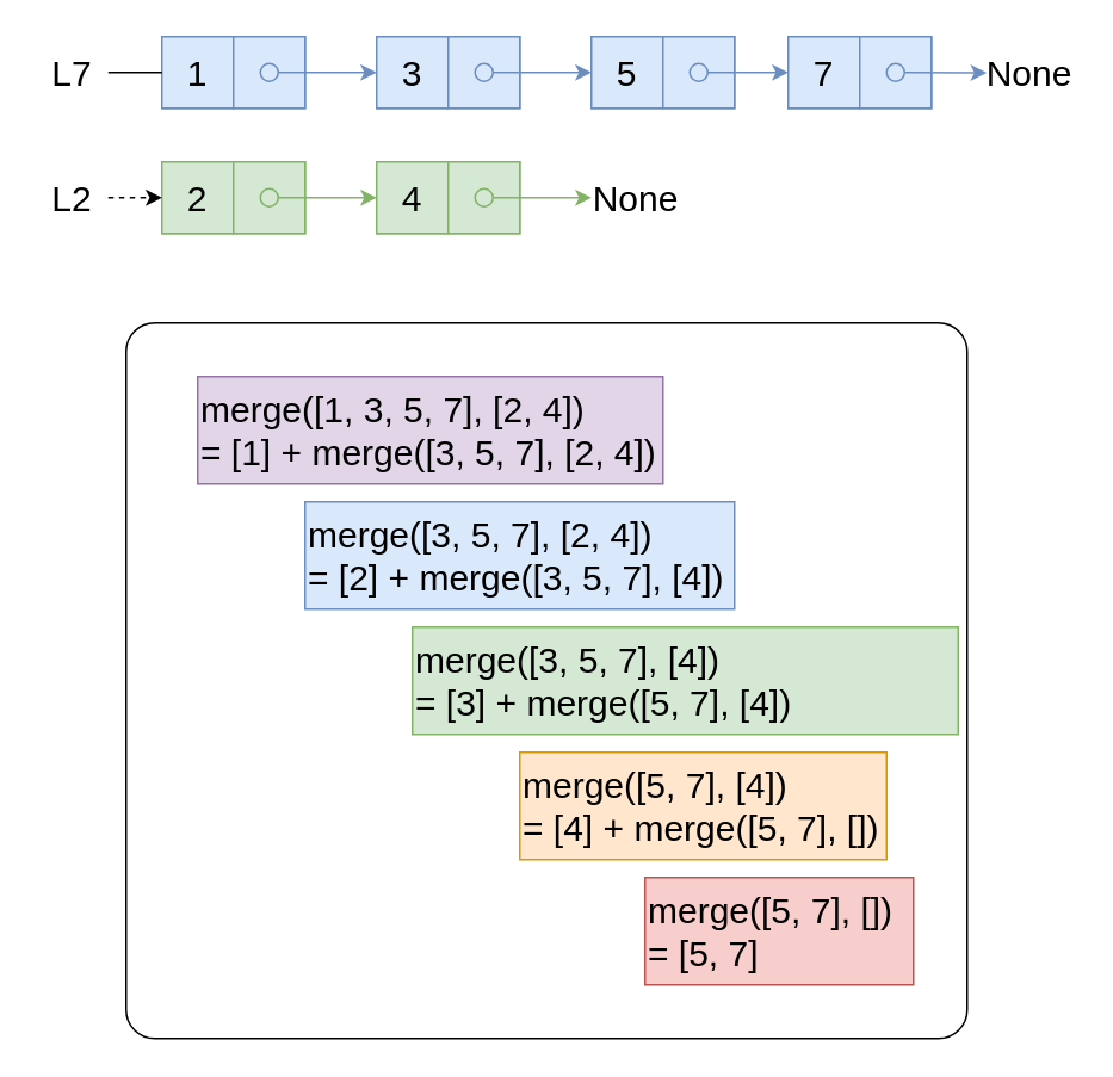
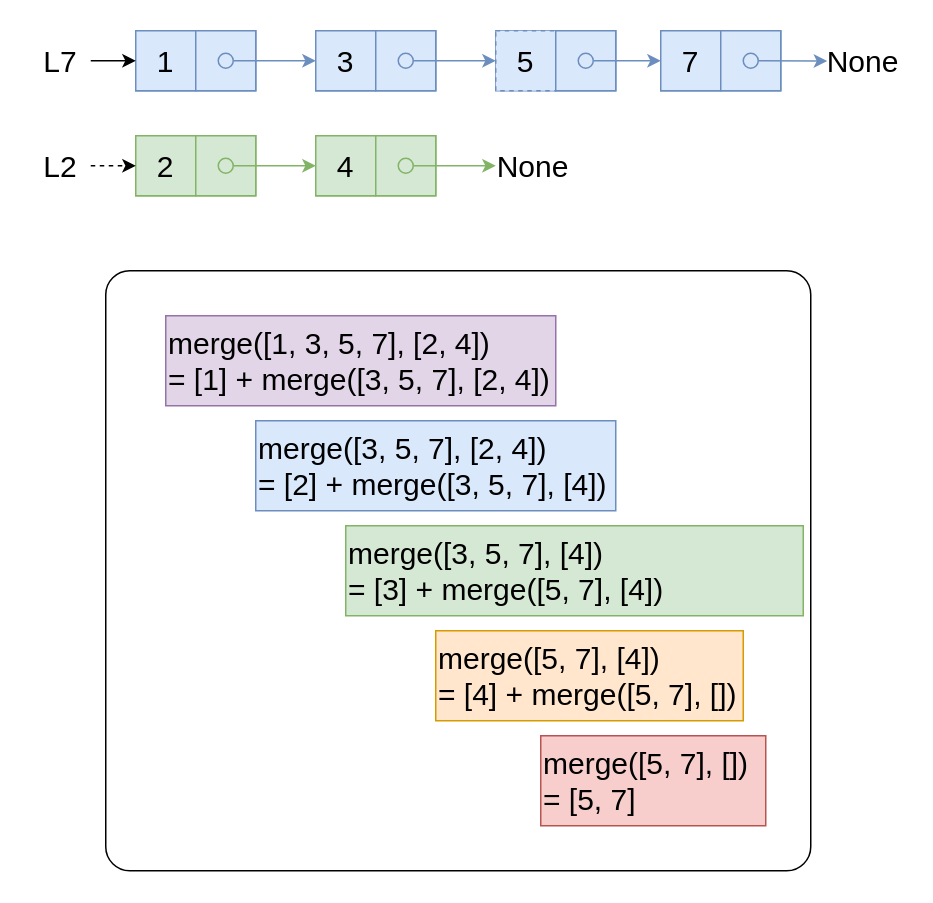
- <mxCell id="33" style="edgeStyle=none;rounded=0;orthogonalLoop=1;jettySize=auto;html=1;exitX=1;exitY=0.5;exitDx=0;exitDy=0;entryX=0;entryY=0.5;entryDx=0;entryDy=0;fontSize=20;endArrow=none;endFill=1;" edge="1" parent="1" source="34" target="4"><mxGeometry relative="1" as="geometry" /></mxCell>
+ <mxCell id="33" style="edgeStyle=none;rounded=0;orthogonalLoop=1;jettySize=auto;html=1;exitX=1;exitY=0.5;exitDx=0;exitDy=0;entryX=0;entryY=0.5;entryDx=0;entryDy=0;fontSize=20;endArrow=classic;endFill=1;" edge="1" parent="1" source="34" target="4"><mxGeometry relative="1" as="geometry" /></mxCell>
- <mxCell id="12" value="&lt;font style=&quot;font-size: 20px&quot;&gt;5&lt;/font&gt;" style="rounded=0;whiteSpace=wrap;html=1;fillColor=#dae8fc;strokeColor=#6c8ebf;" vertex="1" parent="11"><mxGeometry width="40" height="40" as="geometry" /></mxCell>
+ <mxCell id="12" value="&lt;font style=&quot;font-size: 20px&quot;&gt;5&lt;/font&gt;" style="rounded=0;whiteSpace=wrap;html=1;fillColor=#dae8fc;strokeColor=#6c8ebf;dashed=1;" vertex="1" parent="11"><mxGeometry width="40" height="40" as="geometry" /></mxCell>
